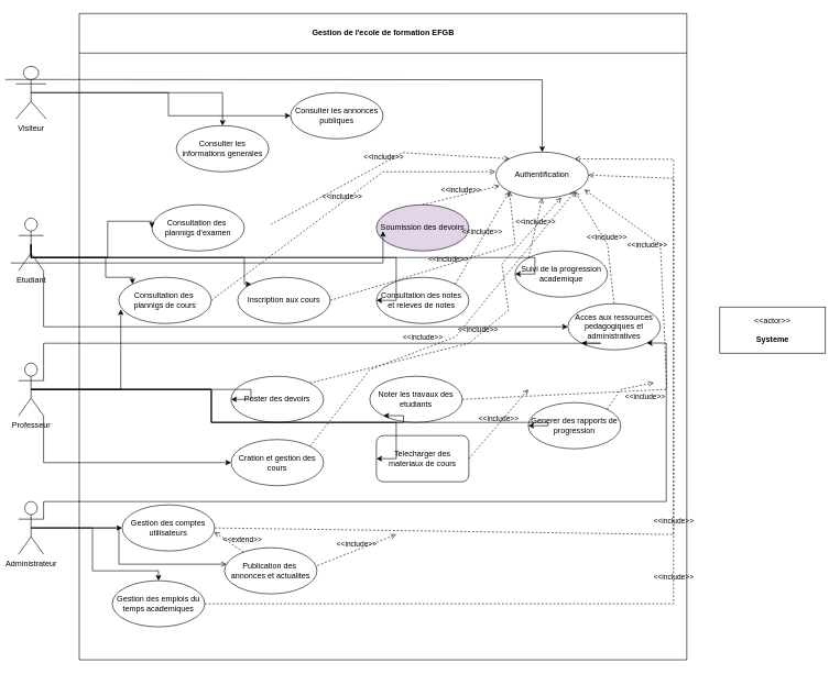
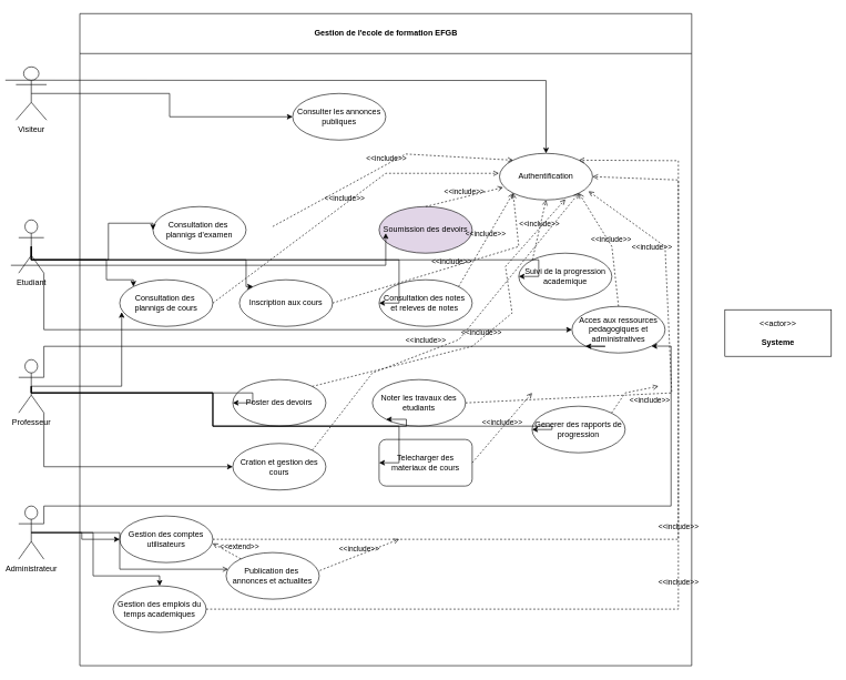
- <mxCell id="36" style="edgeStyle=orthogonalEdgeStyle;rounded=0;orthogonalLoop=1;jettySize=auto;html=1;exitX=0.5;exitY=0.5;exitDx=0;exitDy=0;exitPerimeter=0;" edge="1" parent="1" source="38" target="19"><mxGeometry relative="1" as="geometry" /></mxCell>
- <mxCell id="19" value="Consulter les informations generales" style="ellipse;whiteSpace=wrap;html=1;" vertex="1" parent="2"><mxGeometry x="147" y="170" width="140" height="70" as="geometry" /></mxCell>
- <mxCell id="52" value="Professeur" style="shape=umlActor;verticalLabelPosition=bottom;verticalAlign=top;html=1;" vertex="1" parent="1"><mxGeometry x="24" y="550" width="38" height="80" as="geometry" /></mxCell>
+ <mxCell id="52" value="Professeur" style="shape=umlActor;verticalLabelPosition=bottom;verticalAlign=top;html=1;" vertex="1" parent="1"><mxGeometry x="24" y="540" width="38" height="80" as="geometry" /></mxCell>
- <mxCell id="4" value="Gestion des comptes utilisateurs" style="ellipse;whiteSpace=wrap;html=1;" vertex="1" parent="2"><mxGeometry x="65" y="745" width="140" height="70" as="geometry" /></mxCell>
+ <mxCell id="4" value="Gestion des comptes utilisateurs" style="ellipse;whiteSpace=wrap;html=1;" vertex="1" parent="2"><mxGeometry x="60" y="755" width="140" height="70" as="geometry" /></mxCell>
